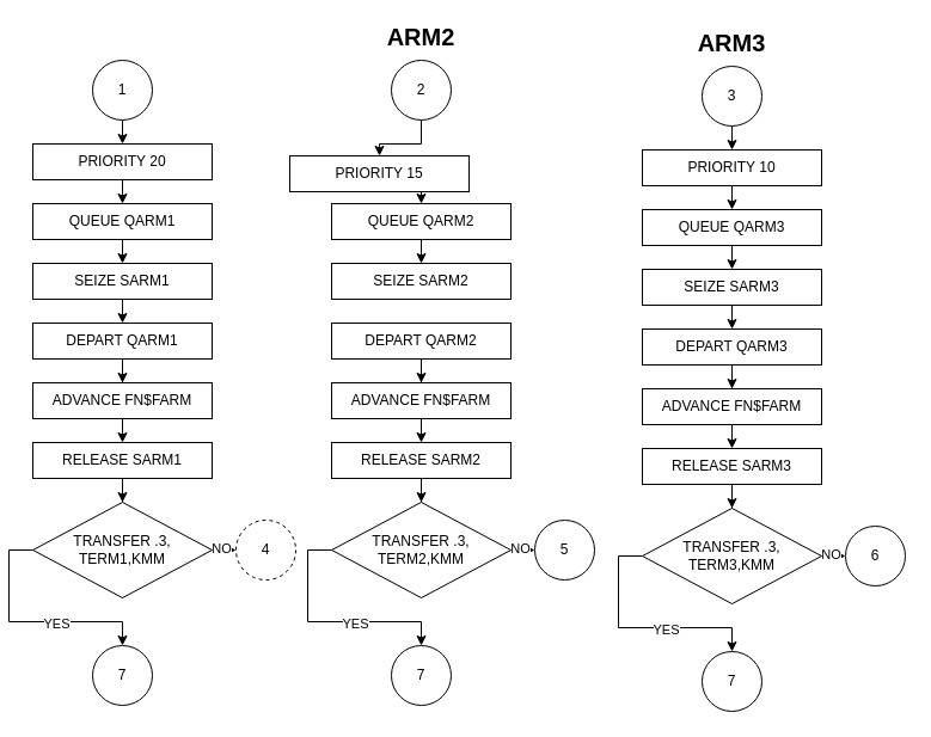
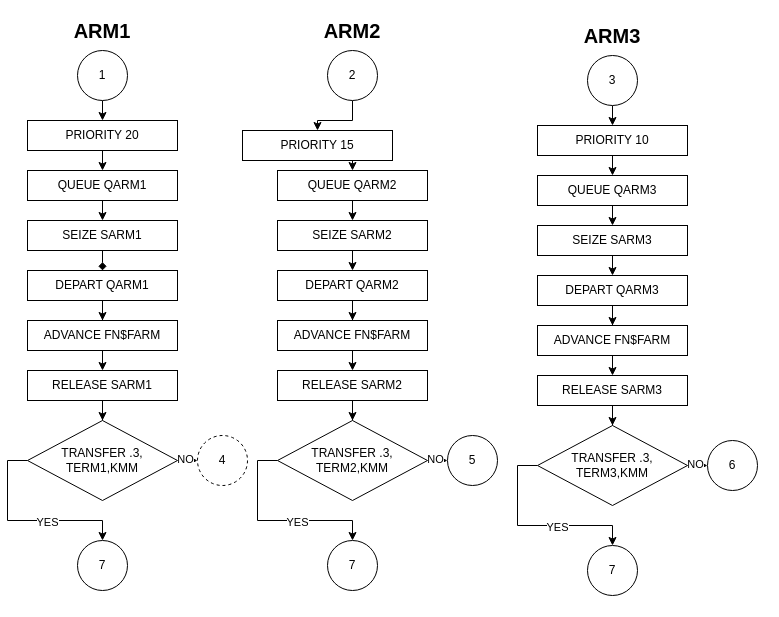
+ <mxCell id="14" value="ARM1" style="text;html=1;strokeColor=none;fillColor=none;align=center;verticalAlign=middle;whiteSpace=wrap;rounded=0;fontSize=20;fontStyle=1" vertex="1" parent="1"><mxGeometry x="75" y="20" width="40" height="20" as="geometry" /></mxCell>
+ <mxCell id="28" style="edgeStyle=orthogonalEdgeStyle;rounded=0;orthogonalLoop=1;jettySize=auto;html=1;exitX=0.5;exitY=1;exitDx=0;exitDy=0;entryX=0.5;entryY=0;entryDx=0;entryDy=0;" edge="1" parent="1" source="29" target="31"><mxGeometry relative="1" as="geometry" /></mxCell>
- <mxCell id="6" style="edgeStyle=orthogonalEdgeStyle;rounded=0;orthogonalLoop=1;jettySize=auto;html=1;exitX=0.5;exitY=1;exitDx=0;exitDy=0;entryX=0.5;entryY=0;entryDx=0;entryDy=0;" edge="1" parent="1" source="7" target="9"><mxGeometry relative="1" as="geometry" /></mxCell>
+ <mxCell id="6" style="edgeStyle=orthogonalEdgeStyle;rounded=0;orthogonalLoop=1;jettySize=auto;html=1;exitX=0.5;exitY=1;exitDx=0;exitDy=0;entryX=0.5;entryY=0;entryDx=0;entryDy=0;endArrow=diamond;" edge="1" parent="1" source="7" target="9"><mxGeometry relative="1" as="geometry" /></mxCell>
